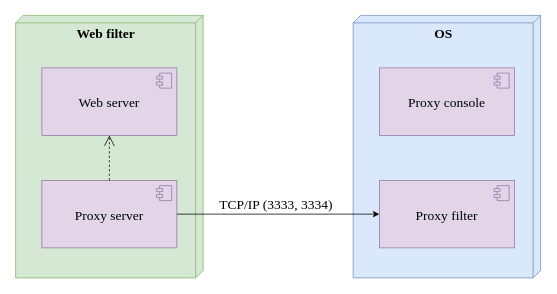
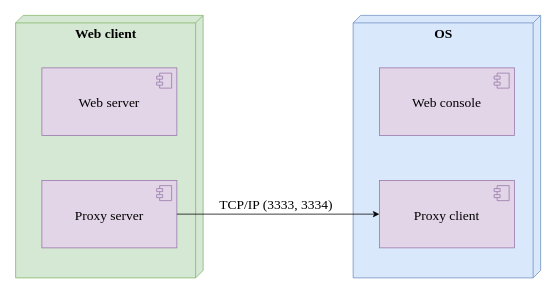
- <mxCell id="2" value="Web filter" style="verticalAlign=top;align=center;spacingTop=8;spacingLeft=2;spacingRight=12;shape=cube;size=10;direction=south;fontStyle=1;html=1;fontFamily=Times New Roman;fontSize=18;fillColor=#d5e8d4;strokeColor=#82b366;" parent="1" vertex="1"><mxGeometry x="20" y="20" width="250" height="350" as="geometry" /></mxCell>
+ <mxCell id="2" value="Web client" style="verticalAlign=top;align=center;spacingTop=8;spacingLeft=2;spacingRight=12;shape=cube;size=10;direction=south;fontStyle=1;html=1;fontFamily=Times New Roman;fontSize=18;fillColor=#d5e8d4;strokeColor=#82b366;" parent="1" vertex="1"><mxGeometry x="20" y="20" width="250" height="350" as="geometry" /></mxCell>
- <mxCell id="8" value="Proxy console" style="fontFamily=Times New Roman;fontSize=18;fillColor=#e1d5e7;strokeColor=#9673a6;" parent="1" vertex="1"><mxGeometry x="505" y="90" width="180" height="90" as="geometry" /></mxCell>
+ <mxCell id="8" value="Web console" style="fontFamily=Times New Roman;fontSize=18;fillColor=#e1d5e7;strokeColor=#9673a6;" parent="1" vertex="1"><mxGeometry x="505" y="90" width="180" height="90" as="geometry" /></mxCell>
- <mxCell id="12" value="" style="endArrow=open;endSize=12;dashed=1;html=1;fontFamily=Times New Roman;fontSize=18;entryX=0.5;entryY=1;entryDx=0;entryDy=0;exitX=0.5;exitY=0;exitDx=0;exitDy=0;" parent="1" source="6" target="4" edge="1"><mxGeometry width="160" relative="1" as="geometry"><mxPoint x="20" y="440" as="sourcePoint" /><mxPoint x="180" y="440" as="targetPoint" /></mxGeometry></mxCell>
- <mxCell id="10" value="Proxy filter" style="fontFamily=Times New Roman;fontSize=18;fillColor=#e1d5e7;strokeColor=#9673a6;" parent="1" vertex="1"><mxGeometry x="505" y="240" width="180" height="90" as="geometry" /></mxCell>
+ <mxCell id="10" value="Proxy client" style="fontFamily=Times New Roman;fontSize=18;fillColor=#e1d5e7;strokeColor=#9673a6;" parent="1" vertex="1"><mxGeometry x="505" y="240" width="180" height="90" as="geometry" /></mxCell>
